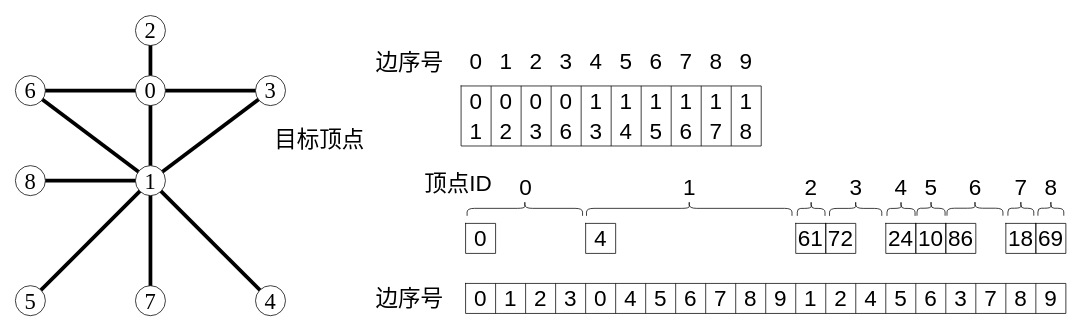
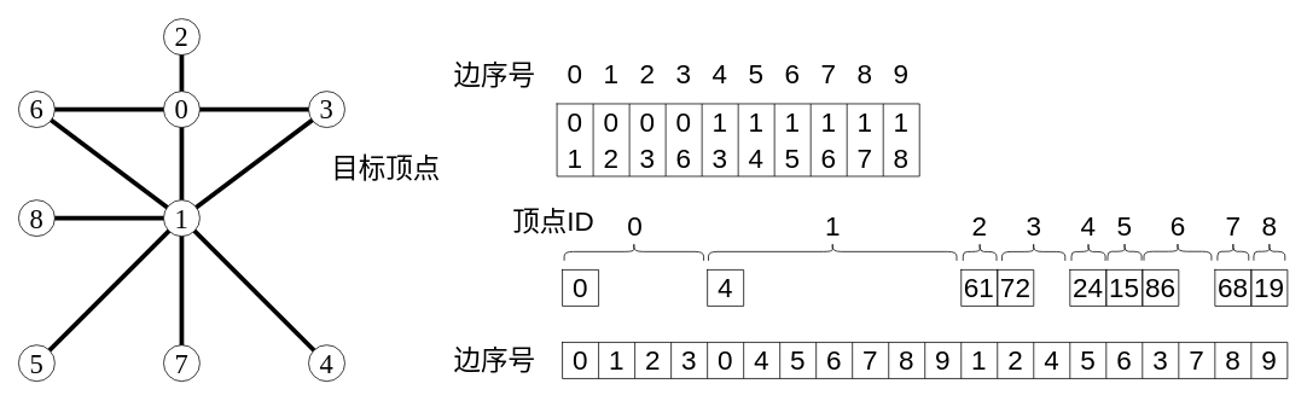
- <mxCell id="111" value="10" style="shape=partialRectangle;html=1;whiteSpace=wrap;connectable=0;overflow=hidden;fillColor=none;top=0;left=0;bottom=0;right=0;pointerEvents=1;fontSize=30;" parent="110" vertex="1"><mxGeometry width="40" height="40" as="geometry"><mxRectangle width="40" height="40" as="alternateBounds" /></mxGeometry></mxCell>
+ <mxCell id="111" value="15" style="shape=partialRectangle;html=1;whiteSpace=wrap;connectable=0;overflow=hidden;fillColor=none;top=0;left=0;bottom=0;right=0;pointerEvents=1;fontSize=30;" parent="110" vertex="1"><mxGeometry width="40" height="40" as="geometry"><mxRectangle width="40" height="40" as="alternateBounds" /></mxGeometry></mxCell>
- <mxCell id="117" value="18" style="shape=partialRectangle;html=1;whiteSpace=wrap;connectable=0;overflow=hidden;fillColor=none;top=0;left=0;bottom=0;right=0;pointerEvents=1;fontSize=30;" parent="116" vertex="1"><mxGeometry width="40" height="40" as="geometry"><mxRectangle width="40" height="40" as="alternateBounds" /></mxGeometry></mxCell>
+ <mxCell id="117" value="68" style="shape=partialRectangle;html=1;whiteSpace=wrap;connectable=0;overflow=hidden;fillColor=none;top=0;left=0;bottom=0;right=0;pointerEvents=1;fontSize=30;" parent="116" vertex="1"><mxGeometry width="40" height="40" as="geometry"><mxRectangle width="40" height="40" as="alternateBounds" /></mxGeometry></mxCell>
- <mxCell id="120" value="69" style="shape=partialRectangle;html=1;whiteSpace=wrap;connectable=0;overflow=hidden;fillColor=none;top=0;left=0;bottom=0;right=0;pointerEvents=1;fontSize=30;" parent="119" vertex="1"><mxGeometry width="40" height="40" as="geometry"><mxRectangle width="40" height="40" as="alternateBounds" /></mxGeometry></mxCell>
+ <mxCell id="120" value="19" style="shape=partialRectangle;html=1;whiteSpace=wrap;connectable=0;overflow=hidden;fillColor=none;top=0;left=0;bottom=0;right=0;pointerEvents=1;fontSize=30;" parent="119" vertex="1"><mxGeometry width="40" height="40" as="geometry"><mxRectangle width="40" height="40" as="alternateBounds" /></mxGeometry></mxCell>
